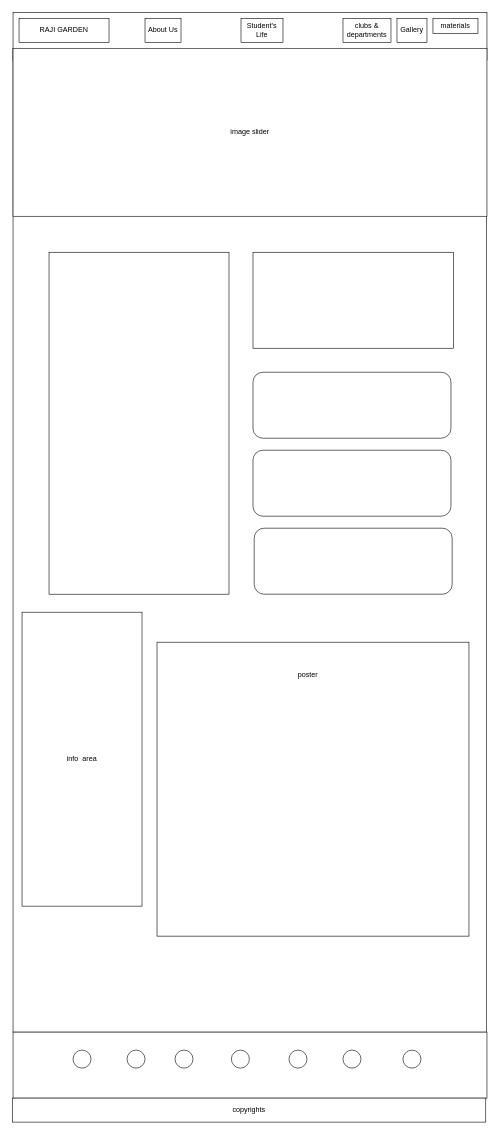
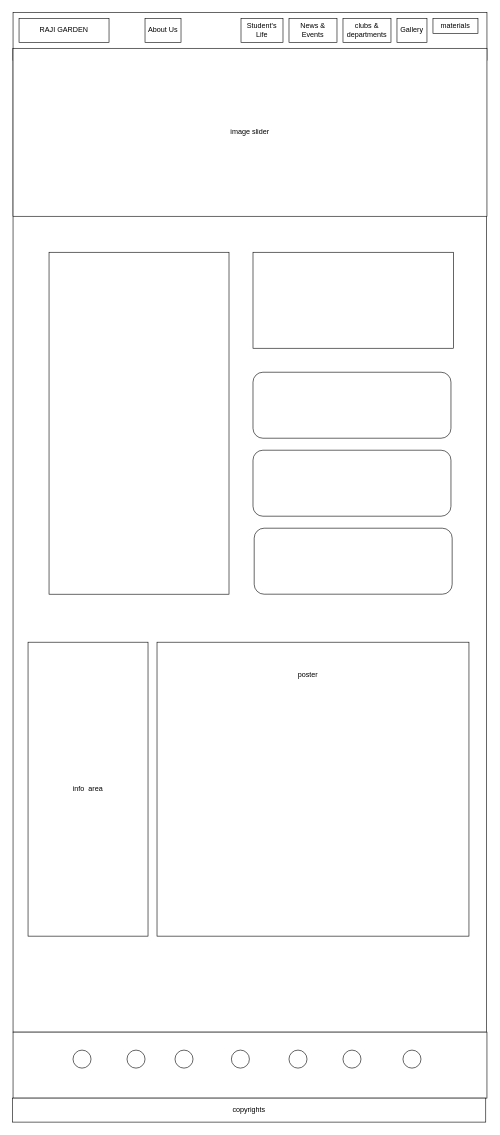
+ <mxCell id="5" value="News &amp; Events" style="rounded=0;whiteSpace=wrap;html=1;" parent="1" vertex="1"><mxGeometry x="481" y="30" width="80" height="40" as="geometry" /></mxCell>
- <mxCell id="13" value="info&amp;nbsp; area" style="rounded=0;whiteSpace=wrap;html=1;" parent="1" vertex="1"><mxGeometry x="36" y="1020" width="200" height="490" as="geometry" /></mxCell>
+ <mxCell id="13" value="info&amp;nbsp; area" style="rounded=0;whiteSpace=wrap;html=1;" parent="1" vertex="1"><mxGeometry x="46" y="1070" width="200" height="490" as="geometry" /></mxCell>
